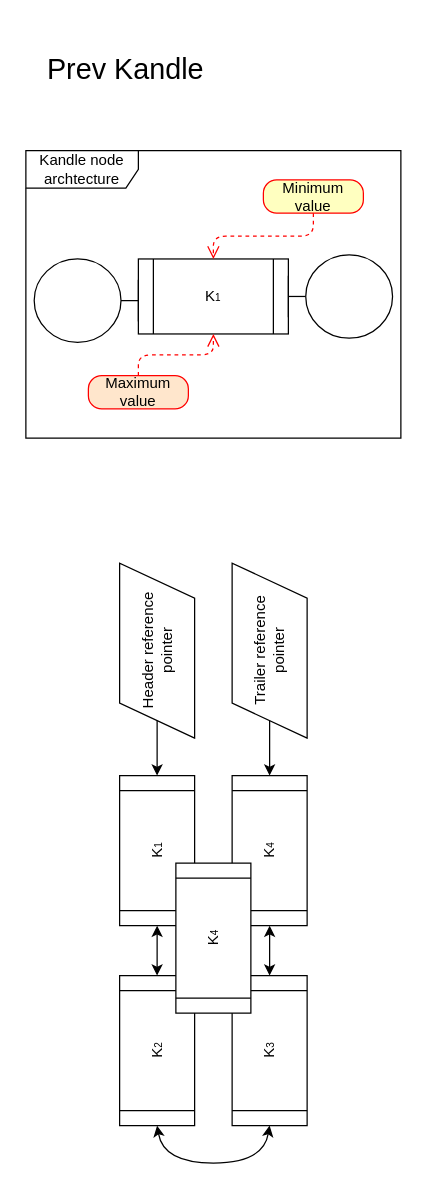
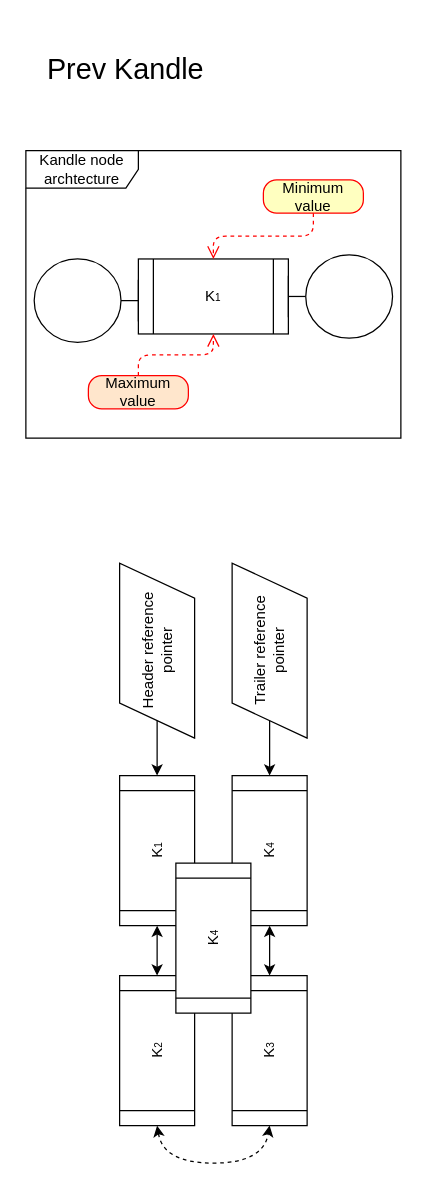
- <mxCell id="19" value="" style="curved=1;endArrow=classic;html=1;exitX=0;exitY=0.5;exitDx=0;exitDy=0;entryX=0;entryY=0.5;entryDx=0;entryDy=0;startArrow=classic;startFill=1;" edge="1" parent="1" source="5" target="6"><mxGeometry width="50" height="50" relative="1" as="geometry"><mxPoint x="330" y="790" as="sourcePoint" /><mxPoint x="380" y="740" as="targetPoint" /><Array as="points"><mxPoint x="130" y="930" /><mxPoint x="210" y="930" /></Array></mxGeometry></mxCell>
+ <mxCell id="19" value="" style="curved=1;endArrow=classic;html=1;exitX=0;exitY=0.5;exitDx=0;exitDy=0;entryX=0;entryY=0.5;entryDx=0;entryDy=0;startArrow=classic;startFill=1;dashed=1;" edge="1" parent="1" source="5" target="6"><mxGeometry width="50" height="50" relative="1" as="geometry"><mxPoint x="330" y="790" as="sourcePoint" /><mxPoint x="380" y="740" as="targetPoint" /><Array as="points"><mxPoint x="130" y="930" /><mxPoint x="210" y="930" /></Array></mxGeometry></mxCell>
